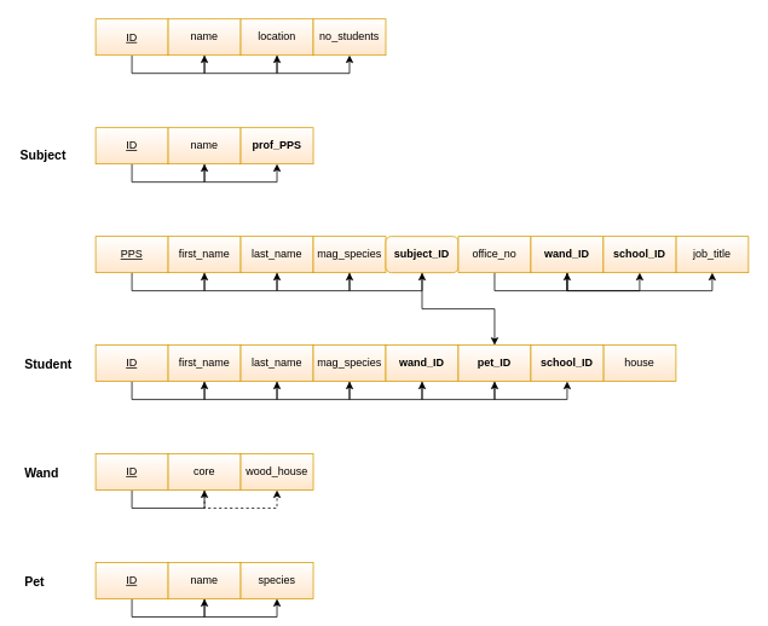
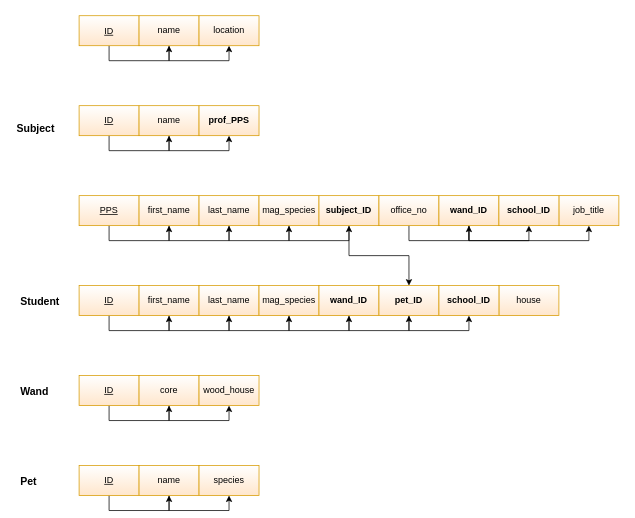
- <mxCell id="8" value="no_students" style="rounded=0;whiteSpace=wrap;html=1;fillColor=#ffe6cc;strokeColor=#d79b00;gradientDirection=north;gradientColor=#ffffff;" parent="1" vertex="1"><mxGeometry x="345" y="20" width="80" height="40" as="geometry" /></mxCell>
- <mxCell id="6" style="edgeStyle=orthogonalEdgeStyle;rounded=0;orthogonalLoop=1;jettySize=auto;html=1;exitX=0.5;exitY=1;exitDx=0;exitDy=0;entryX=0.5;entryY=1;entryDx=0;entryDy=0;" parent="1" source="7" target="8" edge="1"><mxGeometry relative="1" as="geometry" /></mxCell>
- <mxCell id="24" value="&lt;b&gt;subject_ID&lt;/b&gt;" style="whiteSpace=wrap;html=1;fillColor=#ffe6cc;strokeColor=#d79b00;gradientDirection=north;gradientColor=#ffffff;rounded=1;" parent="1" vertex="1"><mxGeometry x="425" y="260" width="80" height="40" as="geometry" /></mxCell>
+ <mxCell id="24" value="&lt;b&gt;subject_ID&lt;/b&gt;" style="rounded=0;whiteSpace=wrap;html=1;fillColor=#ffe6cc;strokeColor=#d79b00;gradientDirection=north;gradientColor=#ffffff;" parent="1" vertex="1"><mxGeometry x="425" y="260" width="80" height="40" as="geometry" /></mxCell>
- <mxCell id="43" style="edgeStyle=orthogonalEdgeStyle;rounded=0;orthogonalLoop=1;jettySize=auto;html=1;exitX=0.5;exitY=1;exitDx=0;exitDy=0;entryX=0.5;entryY=1;entryDx=0;entryDy=0;dashed=1;" parent="1" source="44" target="45" edge="1"><mxGeometry relative="1" as="geometry" /></mxCell>
+ <mxCell id="43" style="edgeStyle=orthogonalEdgeStyle;rounded=0;orthogonalLoop=1;jettySize=auto;html=1;exitX=0.5;exitY=1;exitDx=0;exitDy=0;entryX=0.5;entryY=1;entryDx=0;entryDy=0;" parent="1" source="44" target="45" edge="1"><mxGeometry relative="1" as="geometry" /></mxCell>
